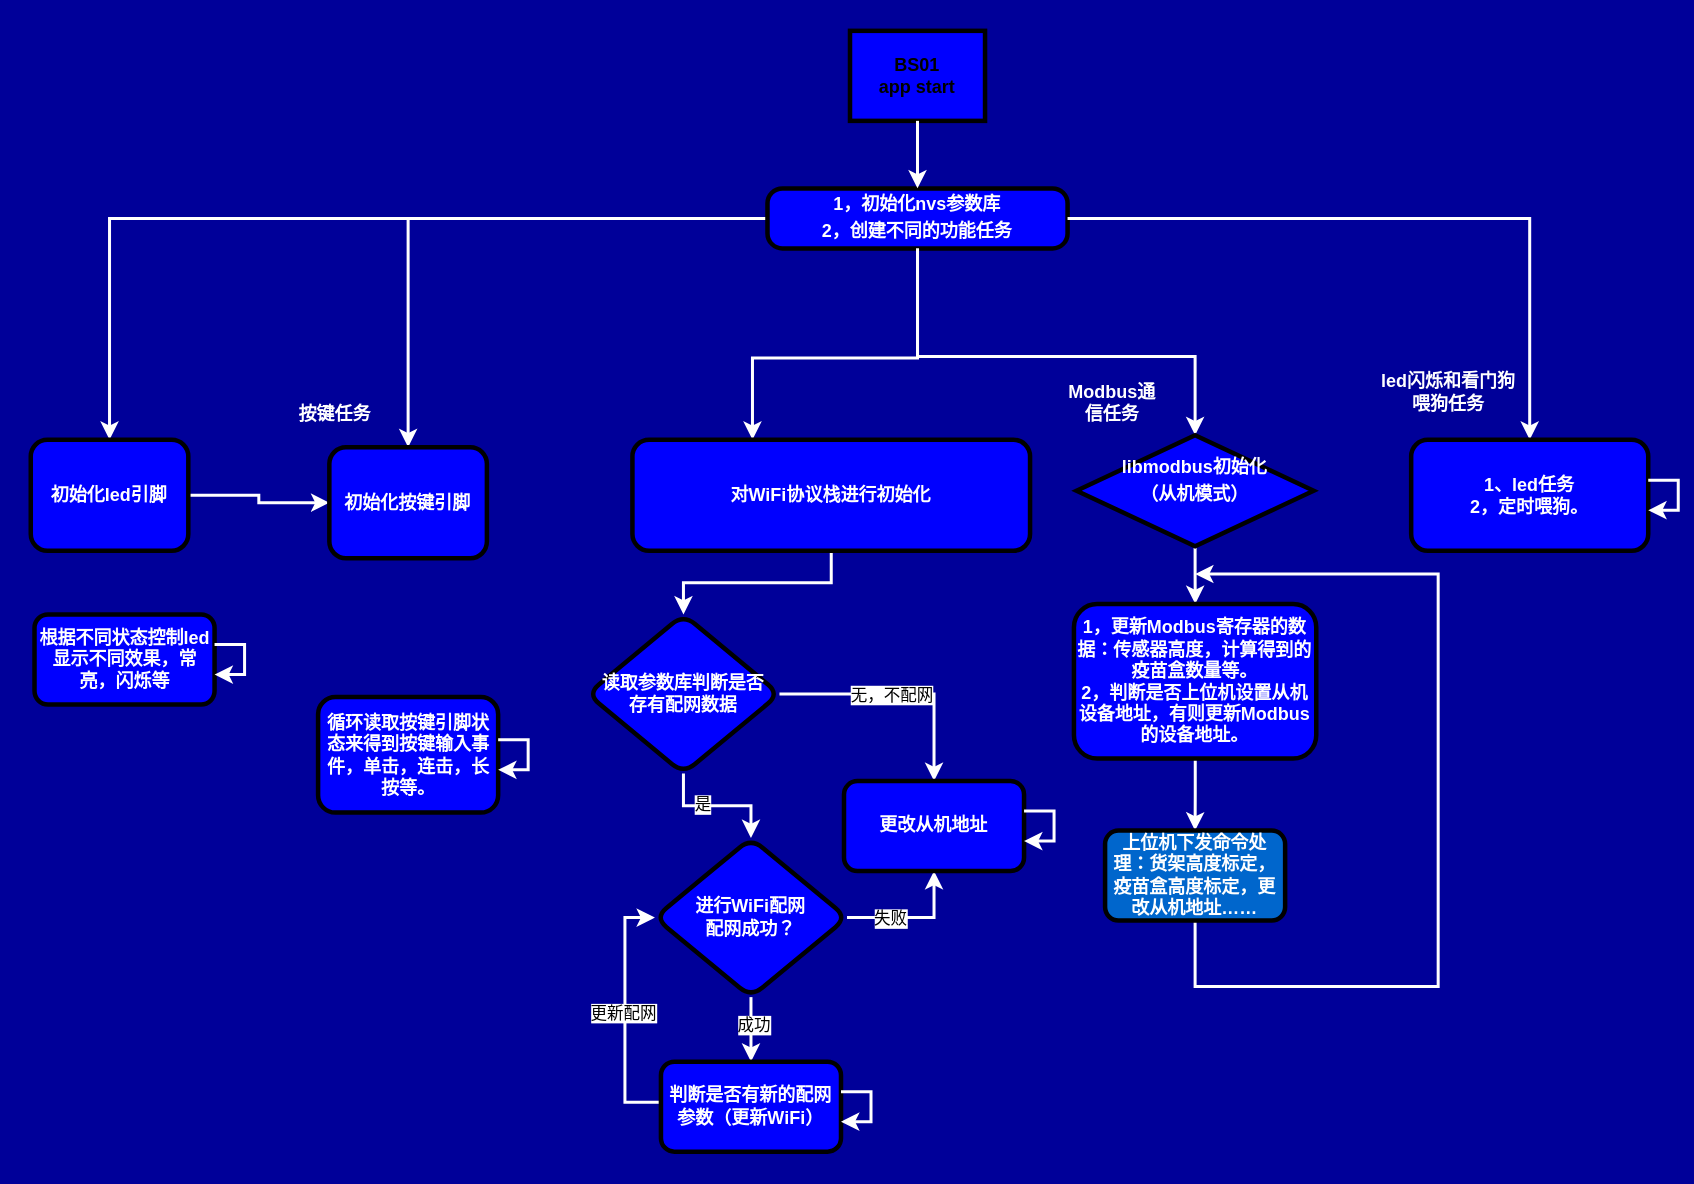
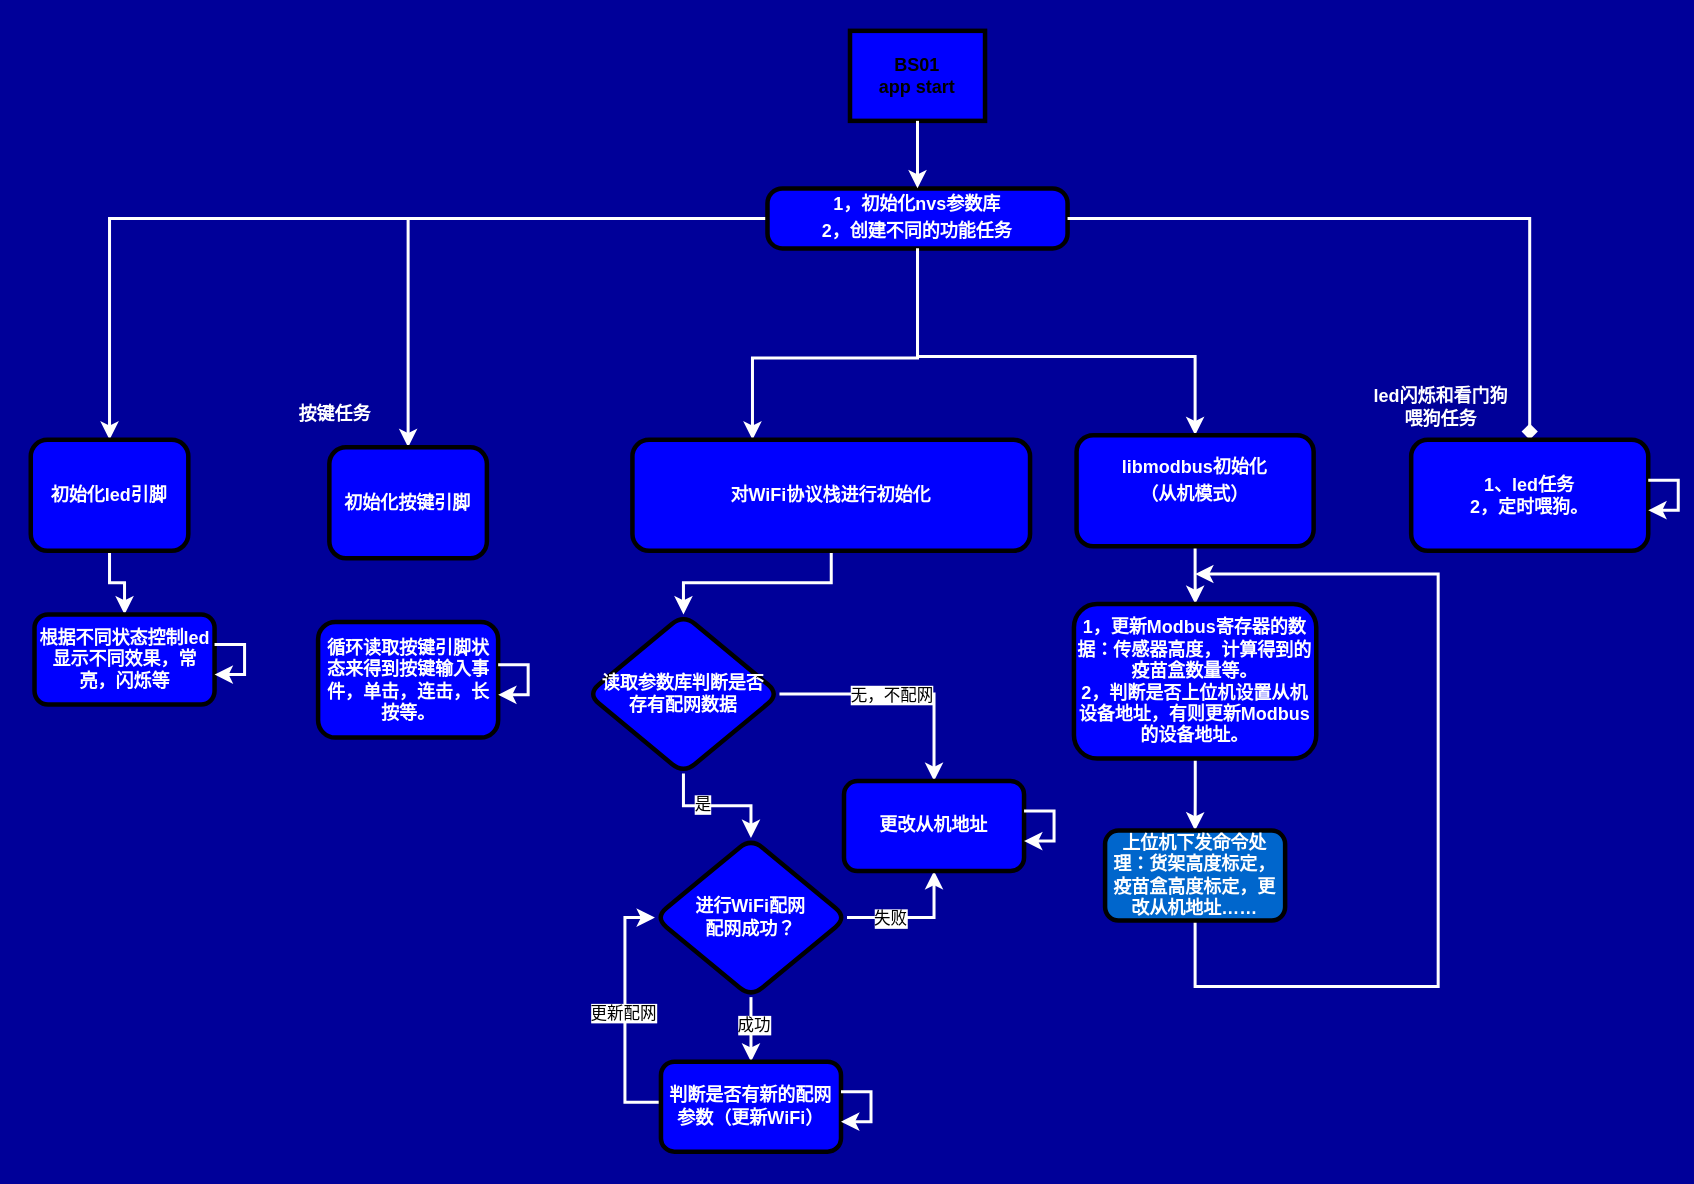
- <mxCell id="18" value="led闪烁和看门狗喂狗任务" style="text;strokeColor=none;align=center;fillColor=none;html=1;verticalAlign=middle;whiteSpace=wrap;rounded=0;fontFamily=Helvetica;fontSize=12;fontColor=#FFFFFF;fontStyle=1;" parent="1" vertex="1"><mxGeometry x="917" y="246" width="96" height="30" as="geometry" /></mxCell>
+ <mxCell id="18" value="led闪烁和看门狗喂狗任务" style="text;strokeColor=none;align=center;fillColor=none;html=1;verticalAlign=middle;whiteSpace=wrap;rounded=0;fontFamily=Helvetica;fontSize=12;fontColor=#FFFFFF;fontStyle=1;" parent="1" vertex="1"><mxGeometry x="912" y="256" width="96" height="30" as="geometry" /></mxCell>
- <mxCell id="15" value="Modbus通信任务" style="text;strokeColor=none;align=center;fillColor=none;html=1;verticalAlign=middle;whiteSpace=wrap;rounded=0;fontFamily=Helvetica;fontSize=12;fontColor=#FFFFFF;fontStyle=1;" parent="1" vertex="1"><mxGeometry x="711" y="253" width="60" height="30" as="geometry" /></mxCell>
- <mxCell id="16" value="" style="edgeStyle=orthogonalEdgeStyle;rounded=0;orthogonalLoop=1;jettySize=auto;html=1;strokeColor=#FFFFFF;strokeWidth=2;" parent="1" source="4" target="17" edge="1"><mxGeometry relative="1" as="geometry"><mxPoint x="1207" y="132.5" as="sourcePoint" /></mxGeometry></mxCell>
+ <mxCell id="16" value="" style="edgeStyle=orthogonalEdgeStyle;rounded=0;orthogonalLoop=1;jettySize=auto;html=1;strokeColor=#FFFFFF;strokeWidth=2;endArrow=diamond;" parent="1" source="4" target="17" edge="1"><mxGeometry relative="1" as="geometry"><mxPoint x="1207" y="132.5" as="sourcePoint" /></mxGeometry></mxCell>
- <mxCell id="14" value="&lt;p style=&quot;color: rgb(0, 0, 0); text-wrap: nowrap; margin: 4px 0px 0px;&quot;&gt;&lt;font color=&quot;#ffffff&quot;&gt;libmodbus初始化&lt;/font&gt;&lt;/p&gt;&lt;p style=&quot;color: rgb(0, 0, 0); text-wrap: nowrap; margin: 4px 0px 0px;&quot;&gt;&lt;font color=&quot;#ffffff&quot;&gt;（从机模式&lt;/font&gt;&lt;span style=&quot;color: rgb(255, 255, 255); background-color: initial;&quot;&gt;）&lt;/span&gt;&lt;/p&gt;&lt;p style=&quot;color: rgb(0, 0, 0); text-wrap: nowrap; margin: 4px 0px 0px;&quot;&gt;&lt;br&gt;&lt;/p&gt;" style="rhombus;whiteSpace=wrap;html=1;fillColor=#0000FF;fontStyle=1;strokeWidth=3;fontColor=#FFFFFF;" parent="1" vertex="1"><mxGeometry x="717" y="289.5" width="158" height="74" as="geometry" /></mxCell>
+ <mxCell id="14" value="&lt;p style=&quot;color: rgb(0, 0, 0); text-wrap: nowrap; margin: 4px 0px 0px;&quot;&gt;&lt;font color=&quot;#ffffff&quot;&gt;libmodbus初始化&lt;/font&gt;&lt;/p&gt;&lt;p style=&quot;color: rgb(0, 0, 0); text-wrap: nowrap; margin: 4px 0px 0px;&quot;&gt;&lt;font color=&quot;#ffffff&quot;&gt;（从机模式&lt;/font&gt;&lt;span style=&quot;color: rgb(255, 255, 255); background-color: initial;&quot;&gt;）&lt;/span&gt;&lt;/p&gt;&lt;p style=&quot;color: rgb(0, 0, 0); text-wrap: nowrap; margin: 4px 0px 0px;&quot;&gt;&lt;br&gt;&lt;/p&gt;" style="whiteSpace=wrap;html=1;fillColor=#0000FF;rounded=1;fontStyle=1;strokeWidth=3;fontColor=#FFFFFF;" parent="1" vertex="1"><mxGeometry x="717" y="289.5" width="158" height="74" as="geometry" /></mxCell>
- <mxCell id="7" value="" style="edgeStyle=orthogonalEdgeStyle;rounded=0;orthogonalLoop=1;jettySize=auto;html=1;strokeColor=#FFFFFF;strokeWidth=2;" parent="1" source="8" target="39" edge="1"><mxGeometry relative="1" as="geometry" /></mxCell>
+ <mxCell id="7" value="" style="edgeStyle=orthogonalEdgeStyle;rounded=0;orthogonalLoop=1;jettySize=auto;html=1;strokeColor=#FFFFFF;strokeWidth=2;" parent="1" source="8" target="19" edge="1"><mxGeometry relative="1" as="geometry" /></mxCell>
- <mxCell id="41" value="循环读取按键引脚状态来得到按键输入事件，单击，连击，长按等。" style="whiteSpace=wrap;html=1;fillColor=#0000FF;fontColor=#FFFFFF;rounded=1;fontStyle=1;strokeWidth=3;" vertex="1" parent="1"><mxGeometry x="211.5" y="464" width="120" height="77" as="geometry" /></mxCell>
+ <mxCell id="41" value="循环读取按键引脚状态来得到按键输入事件，单击，连击，长按等。" style="whiteSpace=wrap;html=1;fillColor=#0000FF;fontColor=#FFFFFF;rounded=1;fontStyle=1;strokeWidth=3;" vertex="1" parent="1"><mxGeometry x="211.5" y="414" width="120" height="77" as="geometry" /></mxCell>
